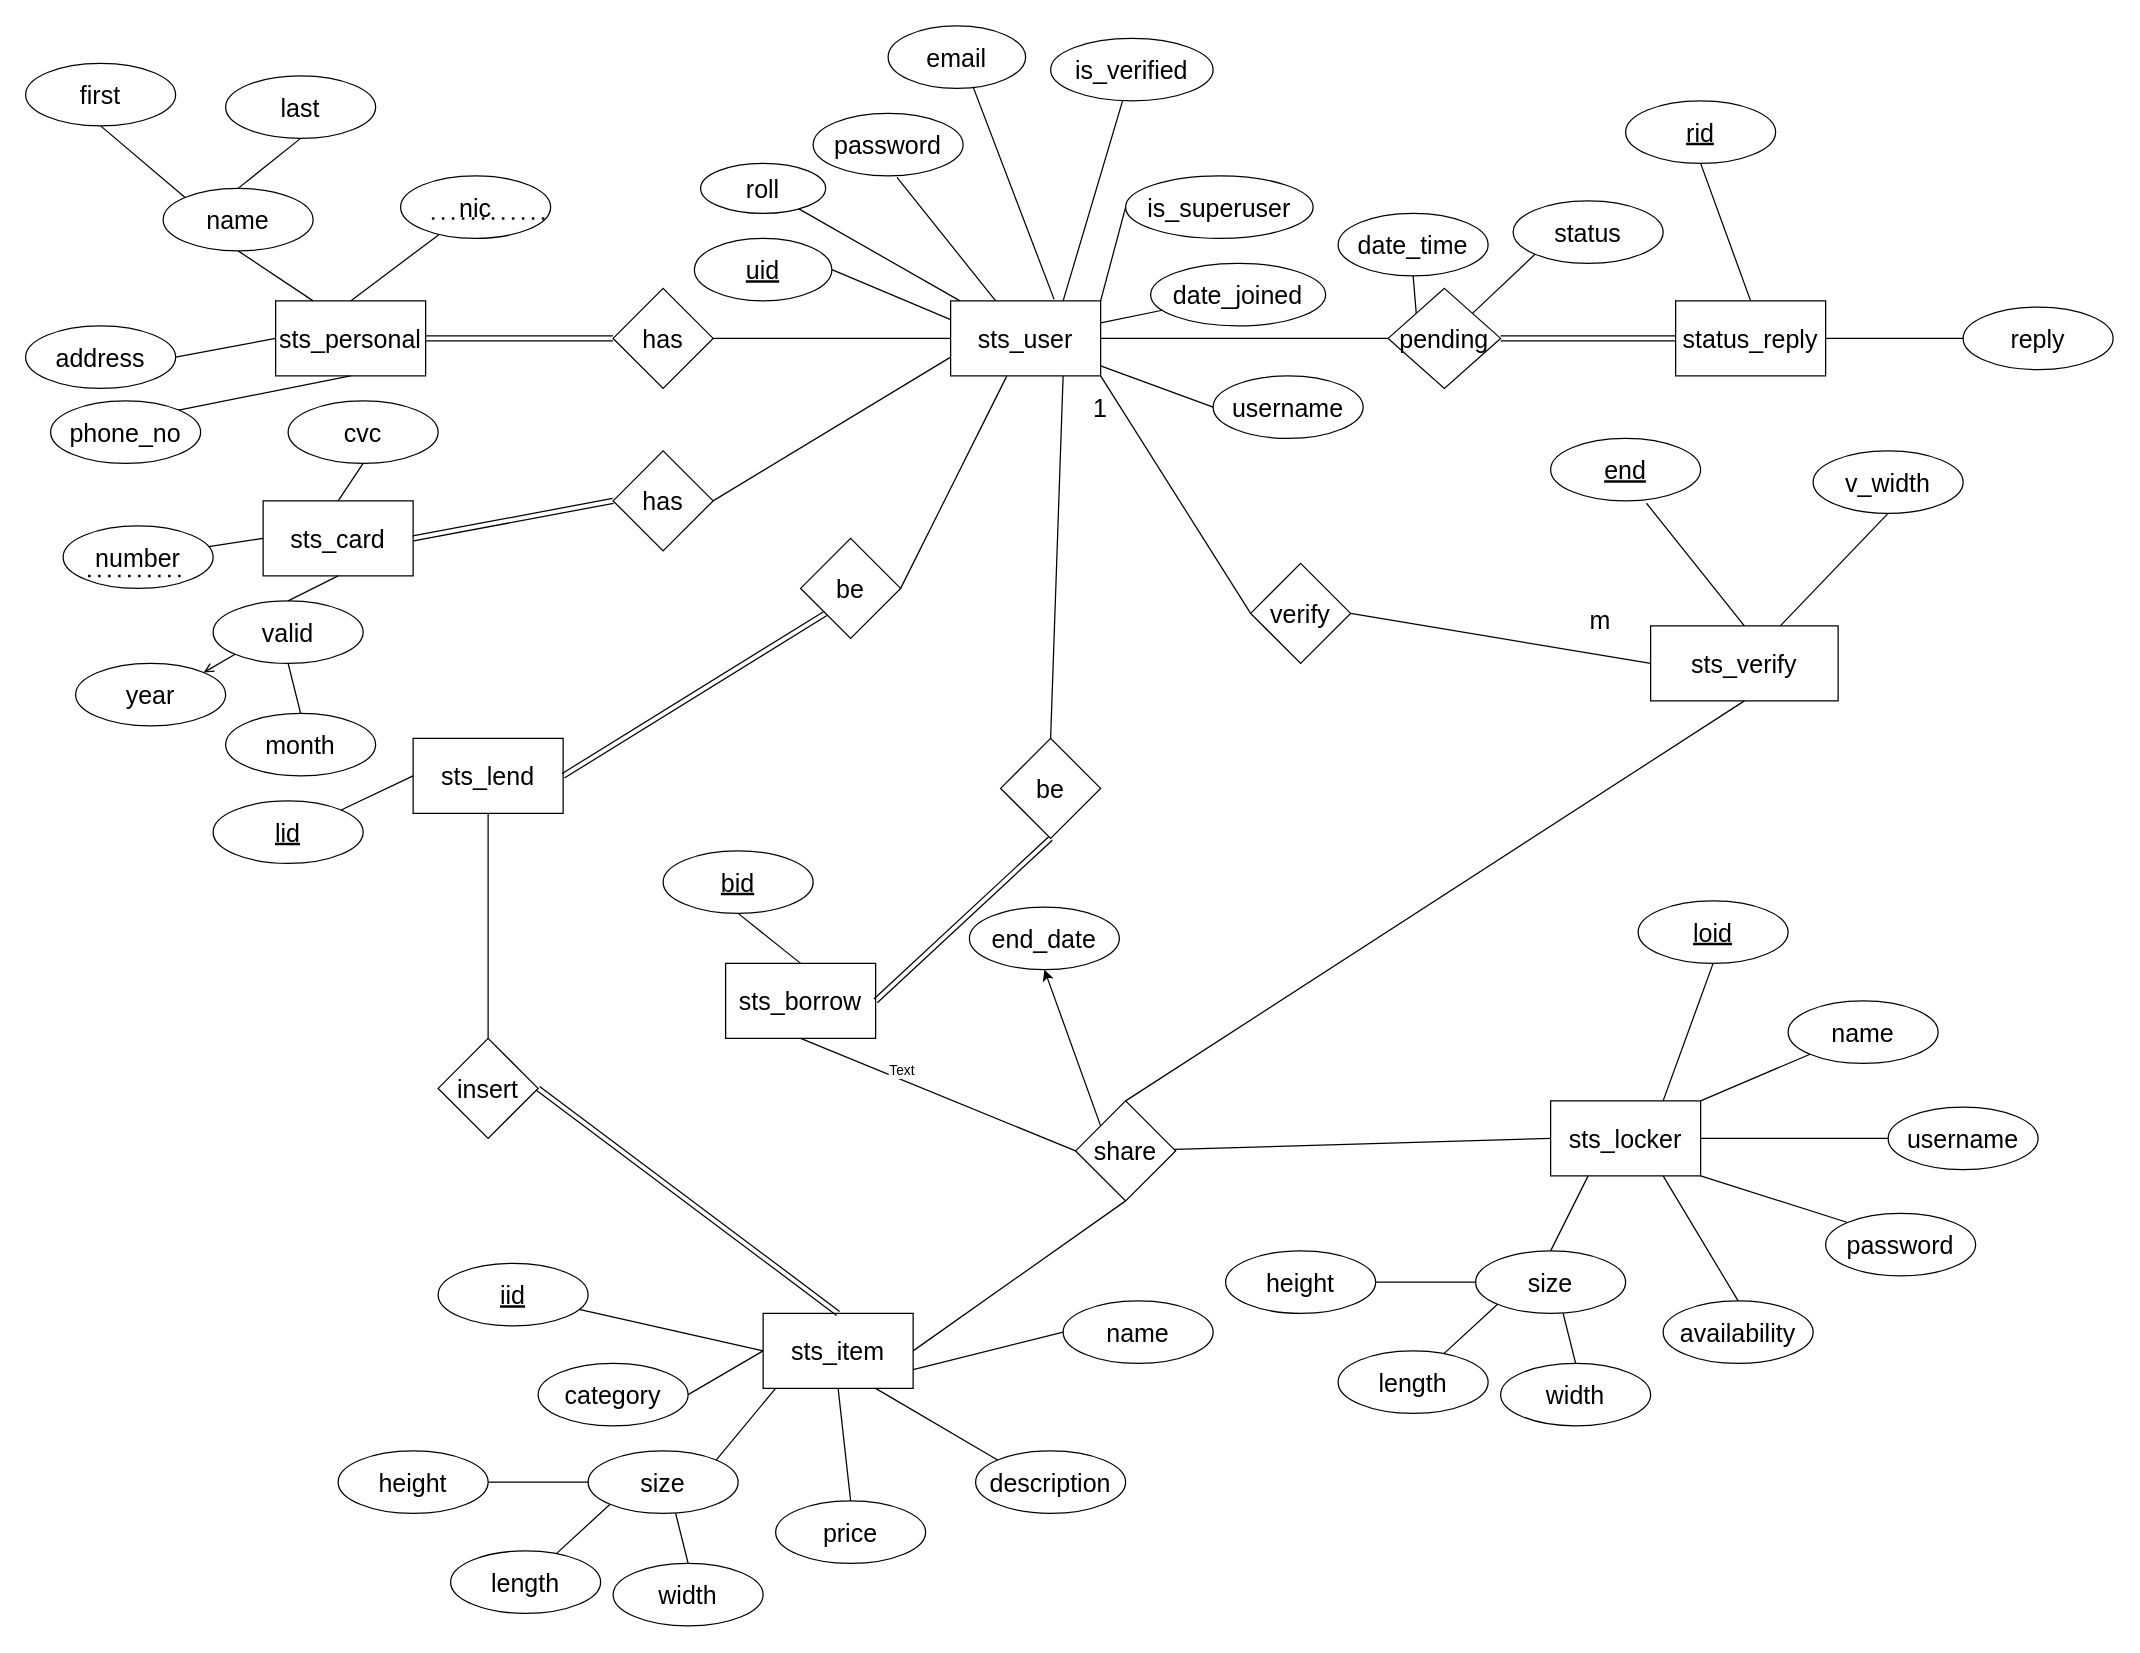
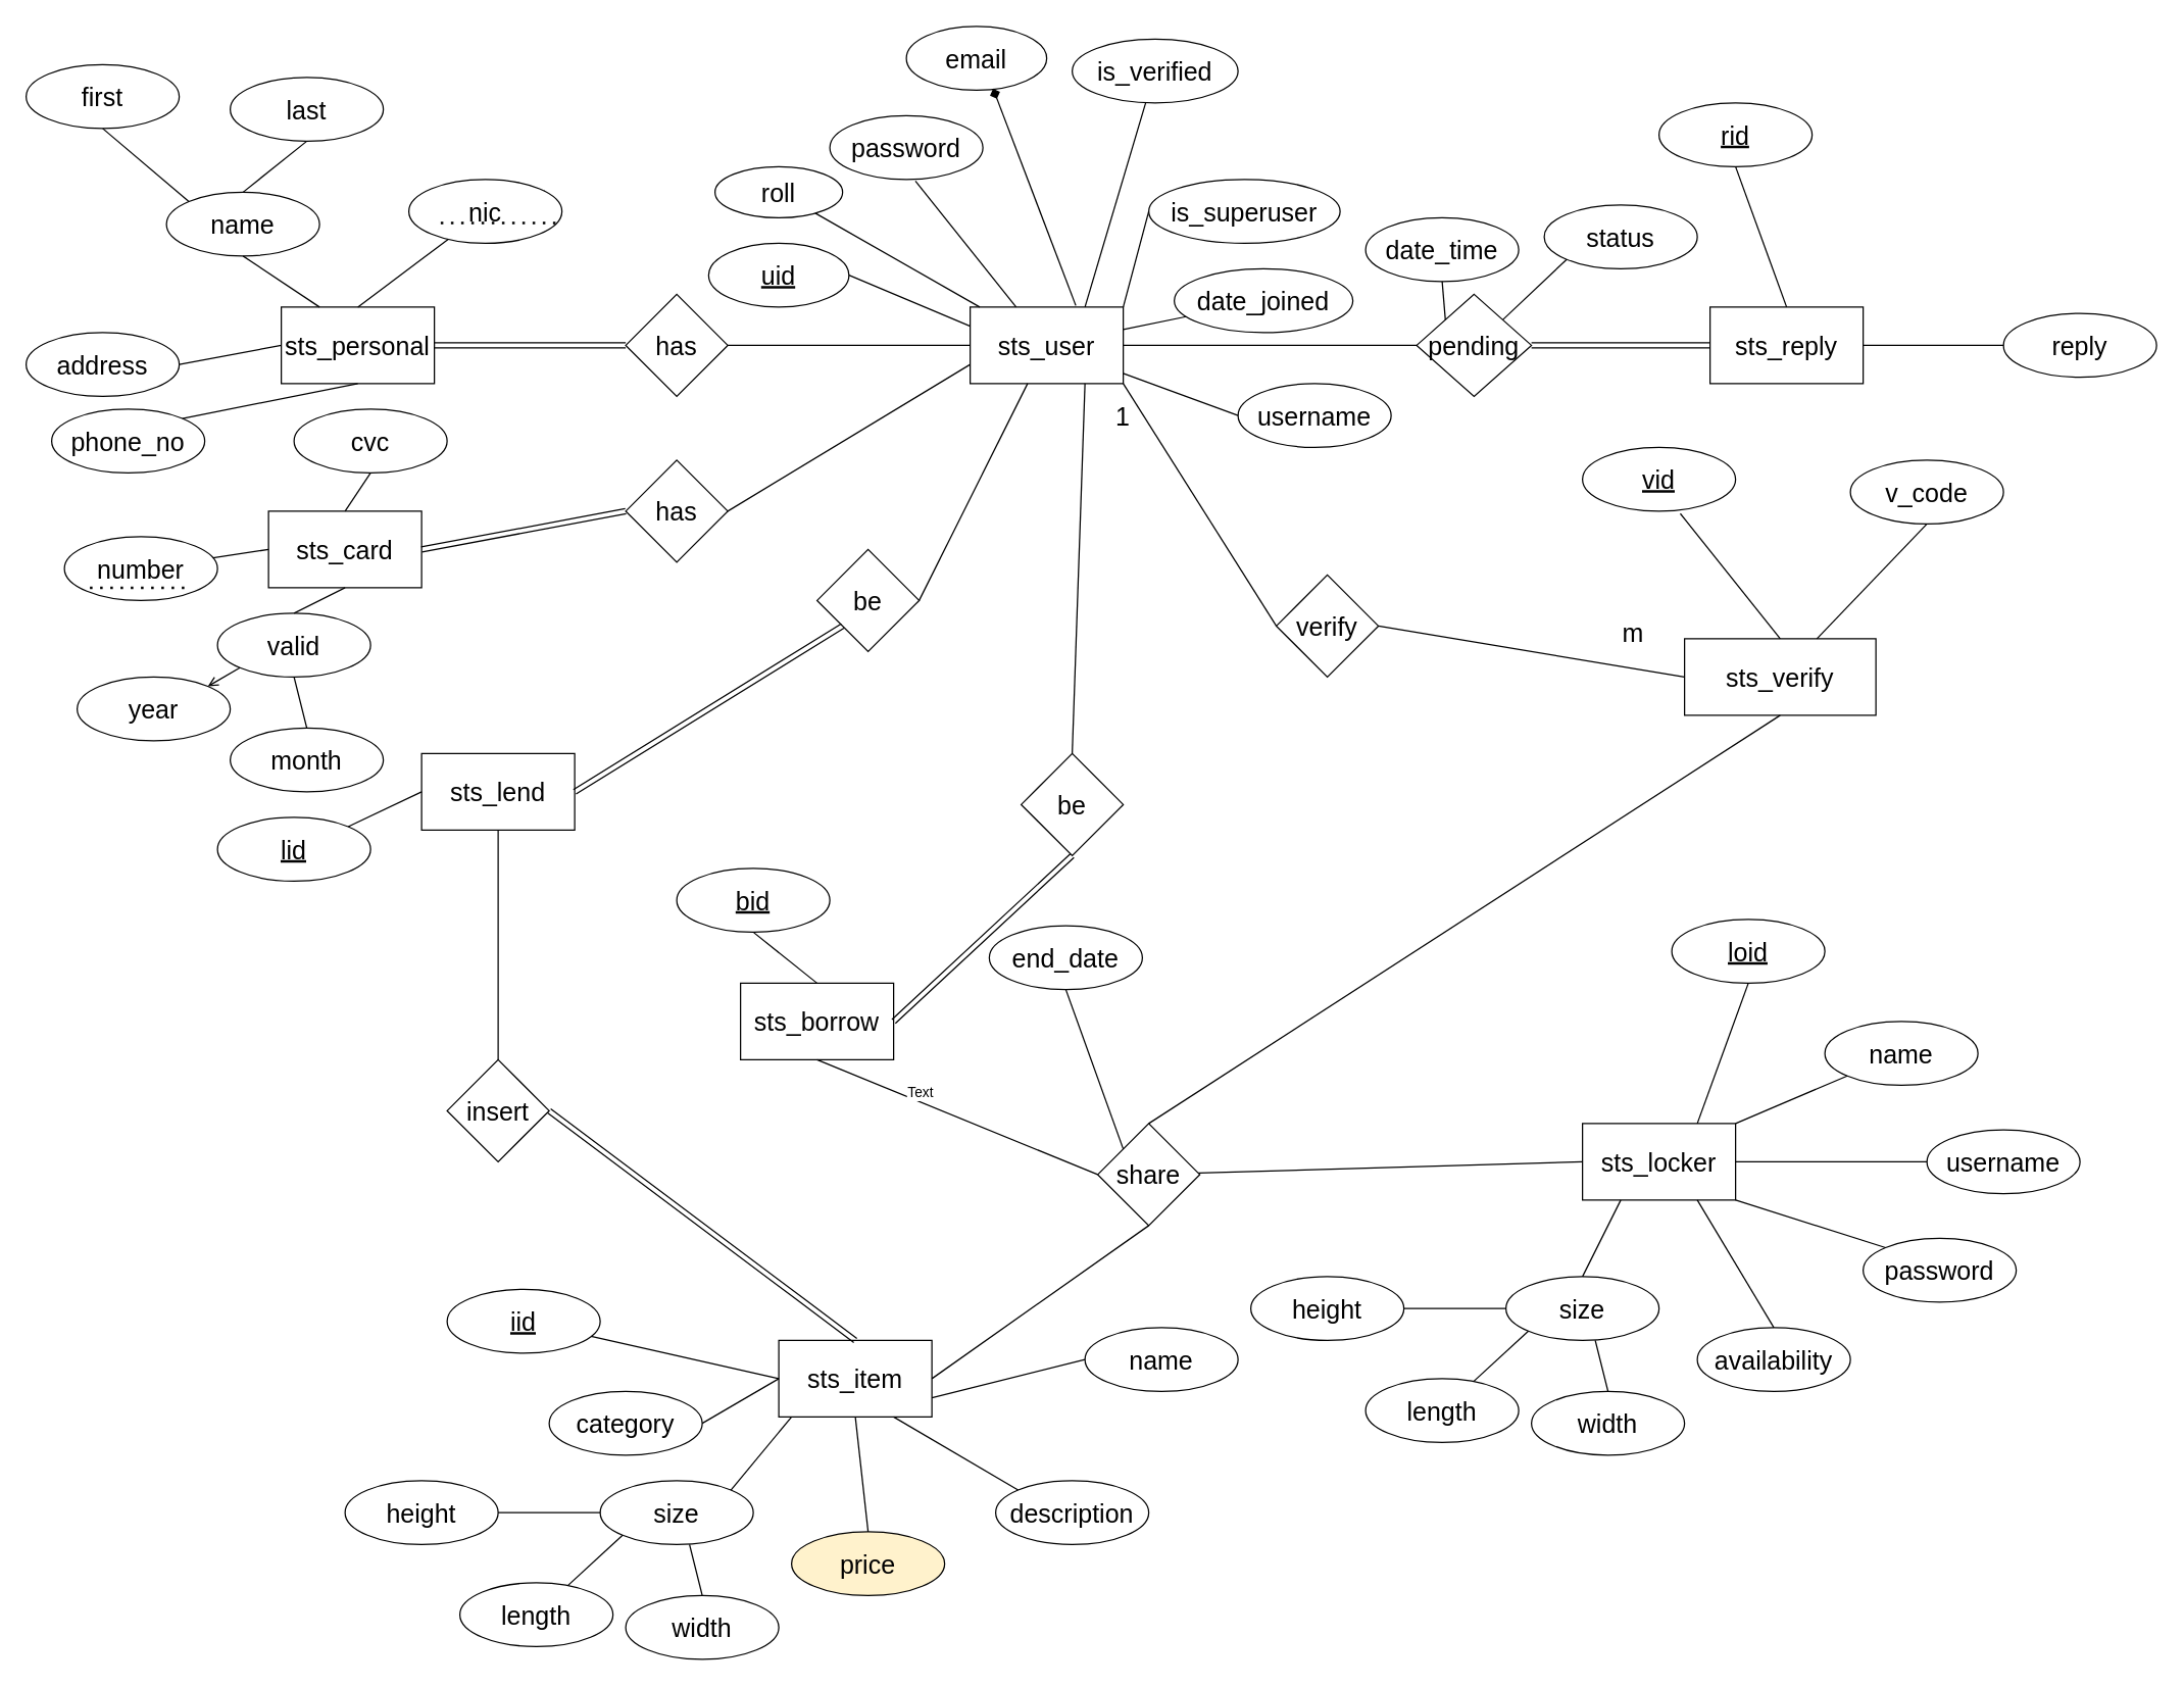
- <mxCell id="15" value="" style="endArrow=none;html=1;fontSize=20;exitX=0.69;exitY=-0.02;exitDx=0;exitDy=0;exitPerimeter=0;entryX=0.618;entryY=0.976;entryDx=0;entryDy=0;entryPerimeter=0;" parent="1" source="2" target="5" edge="1"><mxGeometry width="50" height="50" relative="1" as="geometry"><mxPoint x="767.08" y="181.2" as="sourcePoint" /><mxPoint x="829.061" y="270" as="targetPoint" /></mxGeometry></mxCell>
+ <mxCell id="15" value="" style="endArrow=diamond;html=1;fontSize=20;exitX=0.69;exitY=-0.02;exitDx=0;exitDy=0;exitPerimeter=0;entryX=0.618;entryY=0.976;entryDx=0;entryDy=0;entryPerimeter=0;" parent="1" source="2" target="5" edge="1"><mxGeometry width="50" height="50" relative="1" as="geometry"><mxPoint x="767.08" y="181.2" as="sourcePoint" /><mxPoint x="829.061" y="270" as="targetPoint" /></mxGeometry></mxCell>
- <mxCell id="29" value="&lt;font style=&quot;font-size: 20px;&quot;&gt;status_reply&lt;/font&gt;" style="rounded=0;whiteSpace=wrap;html=1;" parent="1" vertex="1"><mxGeometry x="1340" y="240" width="120" height="60" as="geometry" /></mxCell>
+ <mxCell id="29" value="&lt;font style=&quot;font-size: 20px;&quot;&gt;sts_reply&lt;/font&gt;" style="rounded=0;whiteSpace=wrap;html=1;" parent="1" vertex="1"><mxGeometry x="1340" y="240" width="120" height="60" as="geometry" /></mxCell>
- <mxCell id="122" value="&lt;u&gt;end&lt;/u&gt;" style="ellipse;whiteSpace=wrap;html=1;fontSize=20;" parent="1" vertex="1"><mxGeometry x="1240" y="350" width="120" height="50" as="geometry" /></mxCell>
+ <mxCell id="122" value="&lt;u&gt;vid&lt;/u&gt;" style="ellipse;whiteSpace=wrap;html=1;fontSize=20;" parent="1" vertex="1"><mxGeometry x="1240" y="350" width="120" height="50" as="geometry" /></mxCell>
- <mxCell id="123" value="v_width" style="ellipse;whiteSpace=wrap;html=1;fontSize=20;" parent="1" vertex="1"><mxGeometry x="1450" y="360" width="120" height="50" as="geometry" /></mxCell>
+ <mxCell id="123" value="v_code" style="ellipse;whiteSpace=wrap;html=1;fontSize=20;" parent="1" vertex="1"><mxGeometry x="1450" y="360" width="120" height="50" as="geometry" /></mxCell>
- <mxCell id="135" value="" style="endArrow=classic;html=1;entryX=0.5;entryY=1;entryDx=0;entryDy=0;exitX=0;exitY=0;exitDx=0;exitDy=0;" edge="1" parent="1" source="48" target="134"><mxGeometry width="50" height="50" relative="1" as="geometry"><mxPoint x="930" y="990" as="sourcePoint" /><mxPoint x="980" y="940" as="targetPoint" /></mxGeometry></mxCell>
+ <mxCell id="135" value="" style="endArrow=none;html=1;entryX=0.5;entryY=1;entryDx=0;entryDy=0;exitX=0;exitY=0;exitDx=0;exitDy=0;" edge="1" parent="1" source="48" target="134"><mxGeometry width="50" height="50" relative="1" as="geometry"><mxPoint x="930" y="990" as="sourcePoint" /><mxPoint x="980" y="940" as="targetPoint" /></mxGeometry></mxCell>
- <mxCell id="55" value="price" style="ellipse;whiteSpace=wrap;html=1;fontSize=20;" parent="1" vertex="1"><mxGeometry x="620" y="1200" width="120" height="50" as="geometry" /></mxCell>
+ <mxCell id="55" value="price" style="ellipse;whiteSpace=wrap;html=1;fontSize=20;fillColor=#fff2cc;" parent="1" vertex="1"><mxGeometry x="620" y="1200" width="120" height="50" as="geometry" /></mxCell>
